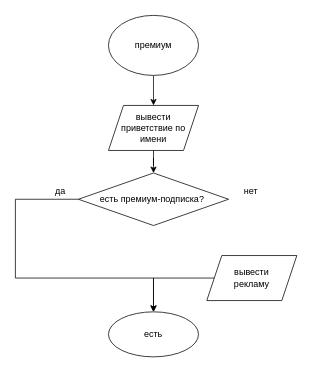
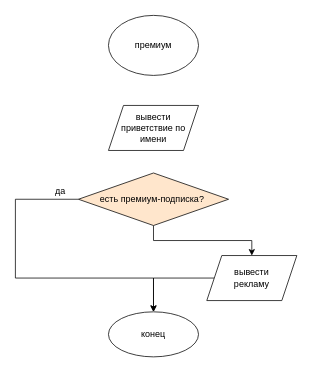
- <mxCell id="2" value="" style="edgeStyle=orthogonalEdgeStyle;rounded=0;orthogonalLoop=1;jettySize=auto;html=1;" edge="1" parent="1" source="3" target="5"><mxGeometry relative="1" as="geometry" /></mxCell>
- <mxCell id="4" value="" style="edgeStyle=orthogonalEdgeStyle;rounded=0;orthogonalLoop=1;jettySize=auto;html=1;" edge="1" parent="1" source="5" target="8"><mxGeometry relative="1" as="geometry" /></mxCell>
- <mxCell id="12" value="нет" style="text;html=1;strokeColor=none;fillColor=none;align=center;verticalAlign=middle;whiteSpace=wrap;rounded=0;" vertex="1" parent="1"><mxGeometry x="304" y="240" width="60" height="30" as="geometry" /></mxCell>
- <mxCell id="8" value="есть премиум-подписка?&amp;nbsp;" style="rhombus;whiteSpace=wrap;html=1;" vertex="1" parent="1"><mxGeometry x="104" y="230" width="200" height="70" as="geometry" /></mxCell>
+ <mxCell id="8" value="есть премиум-подписка?&amp;nbsp;" style="rhombus;whiteSpace=wrap;html=1;fillColor=#ffe6cc;" vertex="1" parent="1"><mxGeometry x="104" y="230" width="200" height="70" as="geometry" /></mxCell>
+ <mxCell id="6" value="" style="edgeStyle=orthogonalEdgeStyle;rounded=0;orthogonalLoop=1;jettySize=auto;html=1;" edge="1" parent="1" source="8" target="10"><mxGeometry relative="1" as="geometry" /></mxCell>
- <mxCell id="11" value="есть" style="ellipse;whiteSpace=wrap;html=1;" vertex="1" parent="1"><mxGeometry x="144" y="415" width="120" height="60" as="geometry" /></mxCell>
+ <mxCell id="11" value="конец" style="ellipse;whiteSpace=wrap;html=1;" vertex="1" parent="1"><mxGeometry x="144" y="415" width="120" height="60" as="geometry" /></mxCell>
